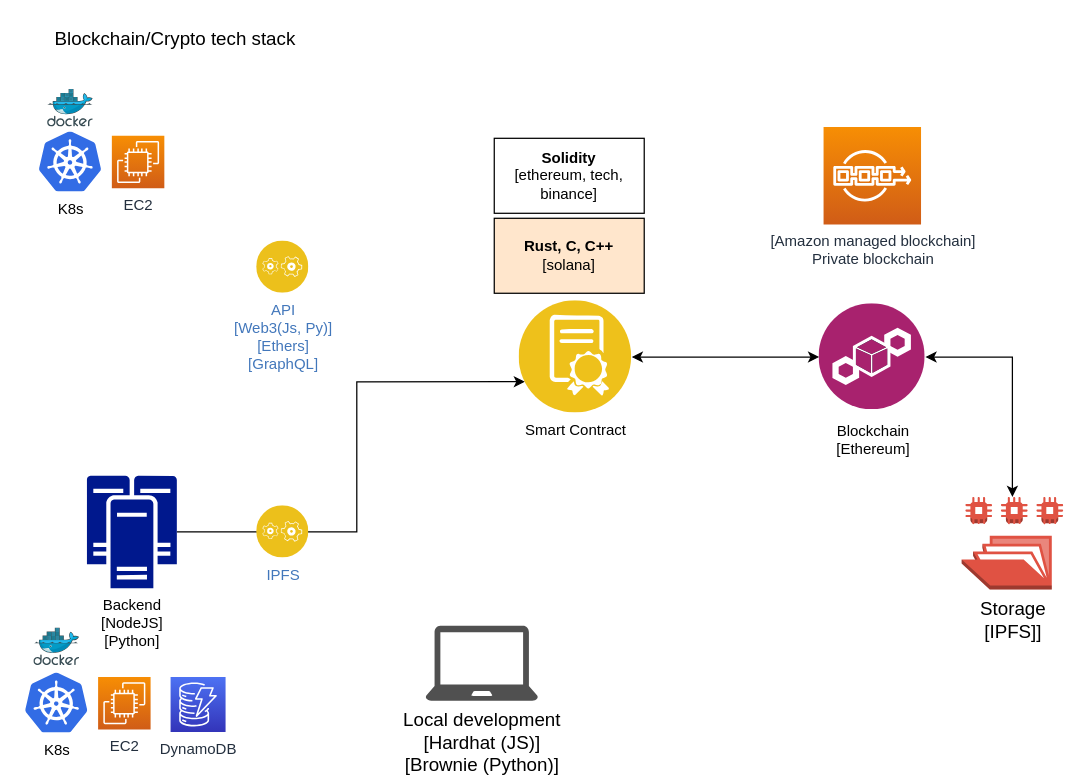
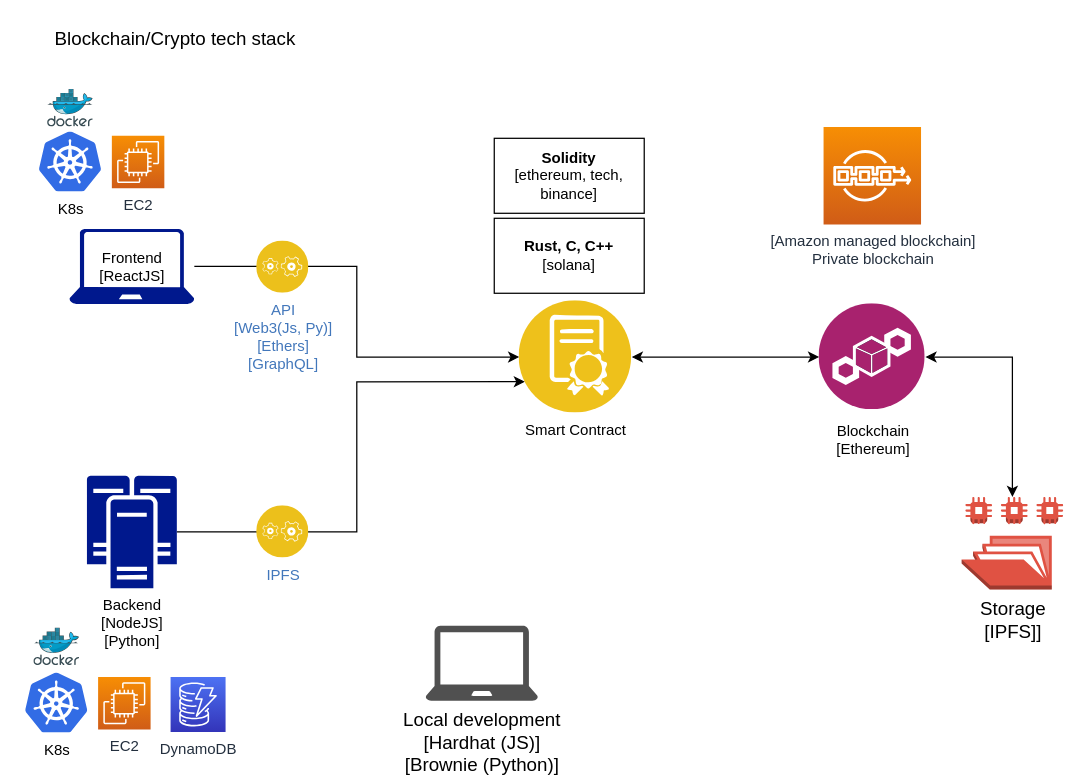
- <mxCell id="9" value="&lt;b&gt;Rust, C, C++&lt;/b&gt;&lt;br&gt;[solana]" style="rounded=0;whiteSpace=wrap;html=1;fillColor=#ffe6cc;" vertex="1" parent="1"><mxGeometry x="395" y="174" width="120" height="60" as="geometry" /></mxCell>
+ <mxCell id="9" value="&lt;b&gt;Rust, C, C++&lt;/b&gt;&lt;br&gt;[solana]" style="rounded=0;whiteSpace=wrap;html=1;" vertex="1" parent="1"><mxGeometry x="395" y="174" width="120" height="60" as="geometry" /></mxCell>
+ <mxCell id="3" value="Frontend&lt;br&gt;[ReactJS]" style="aspect=fixed;pointerEvents=1;shadow=0;dashed=0;html=1;strokeColor=none;labelPosition=center;verticalLabelPosition=middle;verticalAlign=middle;align=center;fillColor=#00188D;shape=mxgraph.azure.laptop" vertex="1" parent="1"><mxGeometry x="55" y="182.5" width="100" height="60" as="geometry" /></mxCell>
+ <mxCell id="2" value="" style="edgeStyle=orthogonalEdgeStyle;rounded=0;orthogonalLoop=1;jettySize=auto;html=1;entryX=0;entryY=0.5;entryDx=0;entryDy=0;" edge="1" parent="1" source="3" target="7"><mxGeometry x="-0.579" relative="1" as="geometry"><mxPoint as="offset" /></mxGeometry></mxCell>
